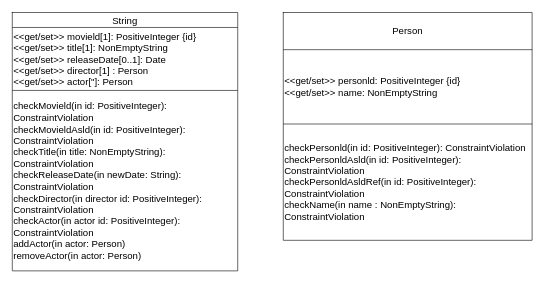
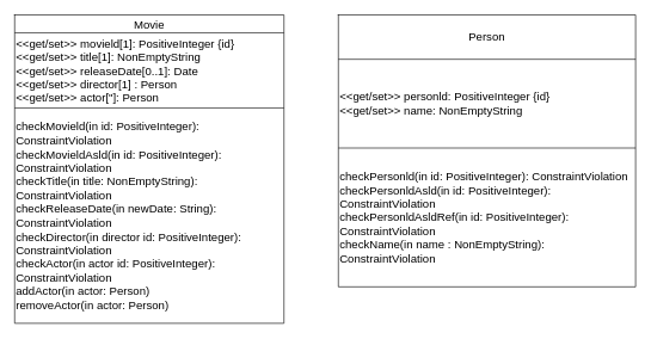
- <mxCell id="4" value="String" style="shape=partialRectangle;html=1;whiteSpace=wrap;connectable=0;strokeColor=inherit;overflow=hidden;fillColor=none;top=0;left=0;bottom=0;right=0;pointerEvents=1;fontSize=16;" parent="3" vertex="1"><mxGeometry width="376" height="25" as="geometry"><mxRectangle width="376" height="25" as="alternateBounds" /></mxGeometry></mxCell>
+ <mxCell id="4" value="Movie" style="shape=partialRectangle;html=1;whiteSpace=wrap;connectable=0;strokeColor=inherit;overflow=hidden;fillColor=none;top=0;left=0;bottom=0;right=0;pointerEvents=1;fontSize=16;" parent="3" vertex="1"><mxGeometry width="376" height="25" as="geometry"><mxRectangle width="376" height="25" as="alternateBounds" /></mxGeometry></mxCell>
